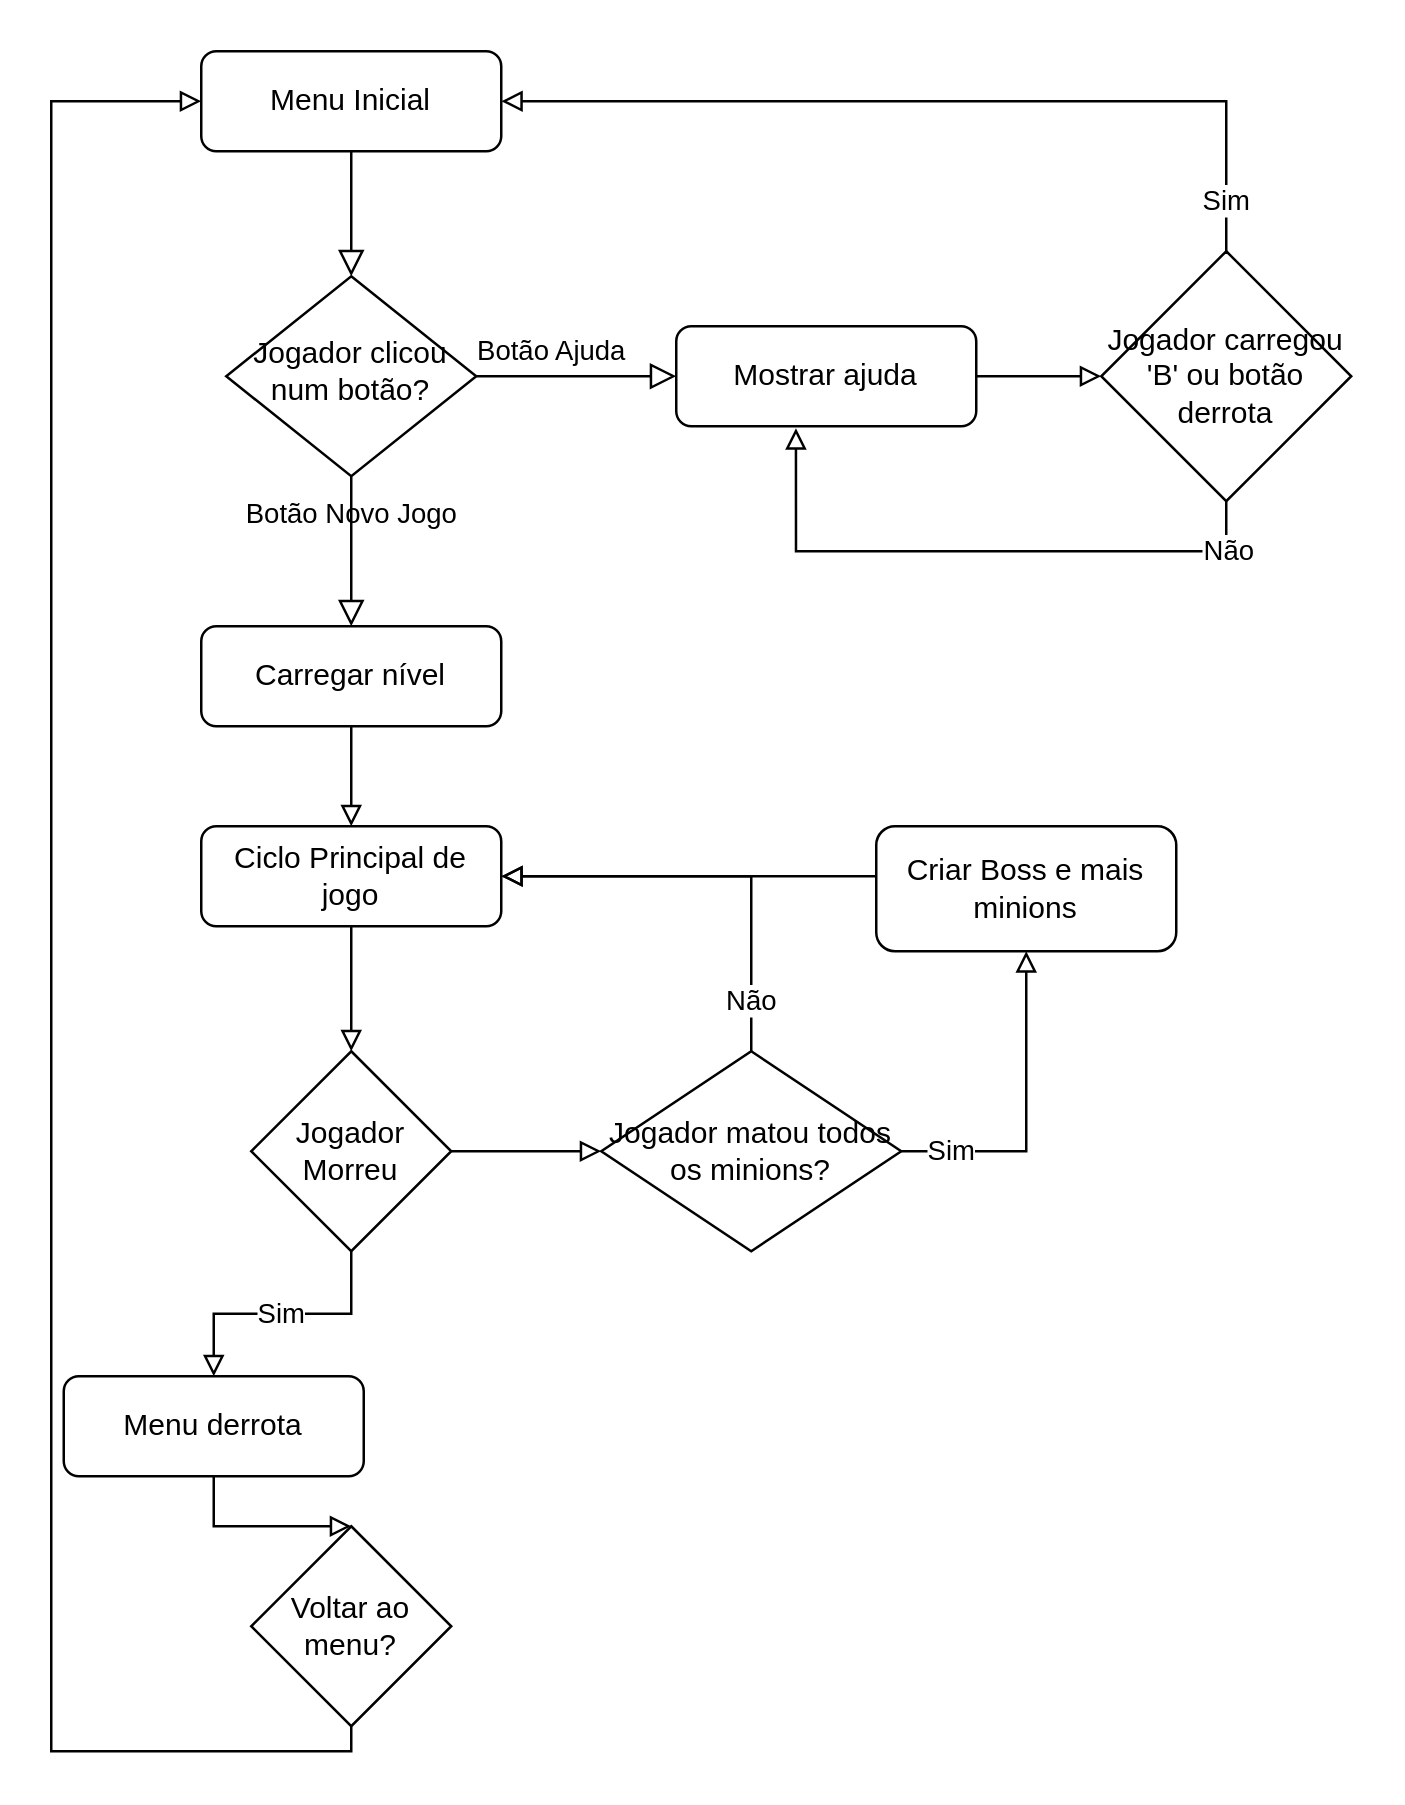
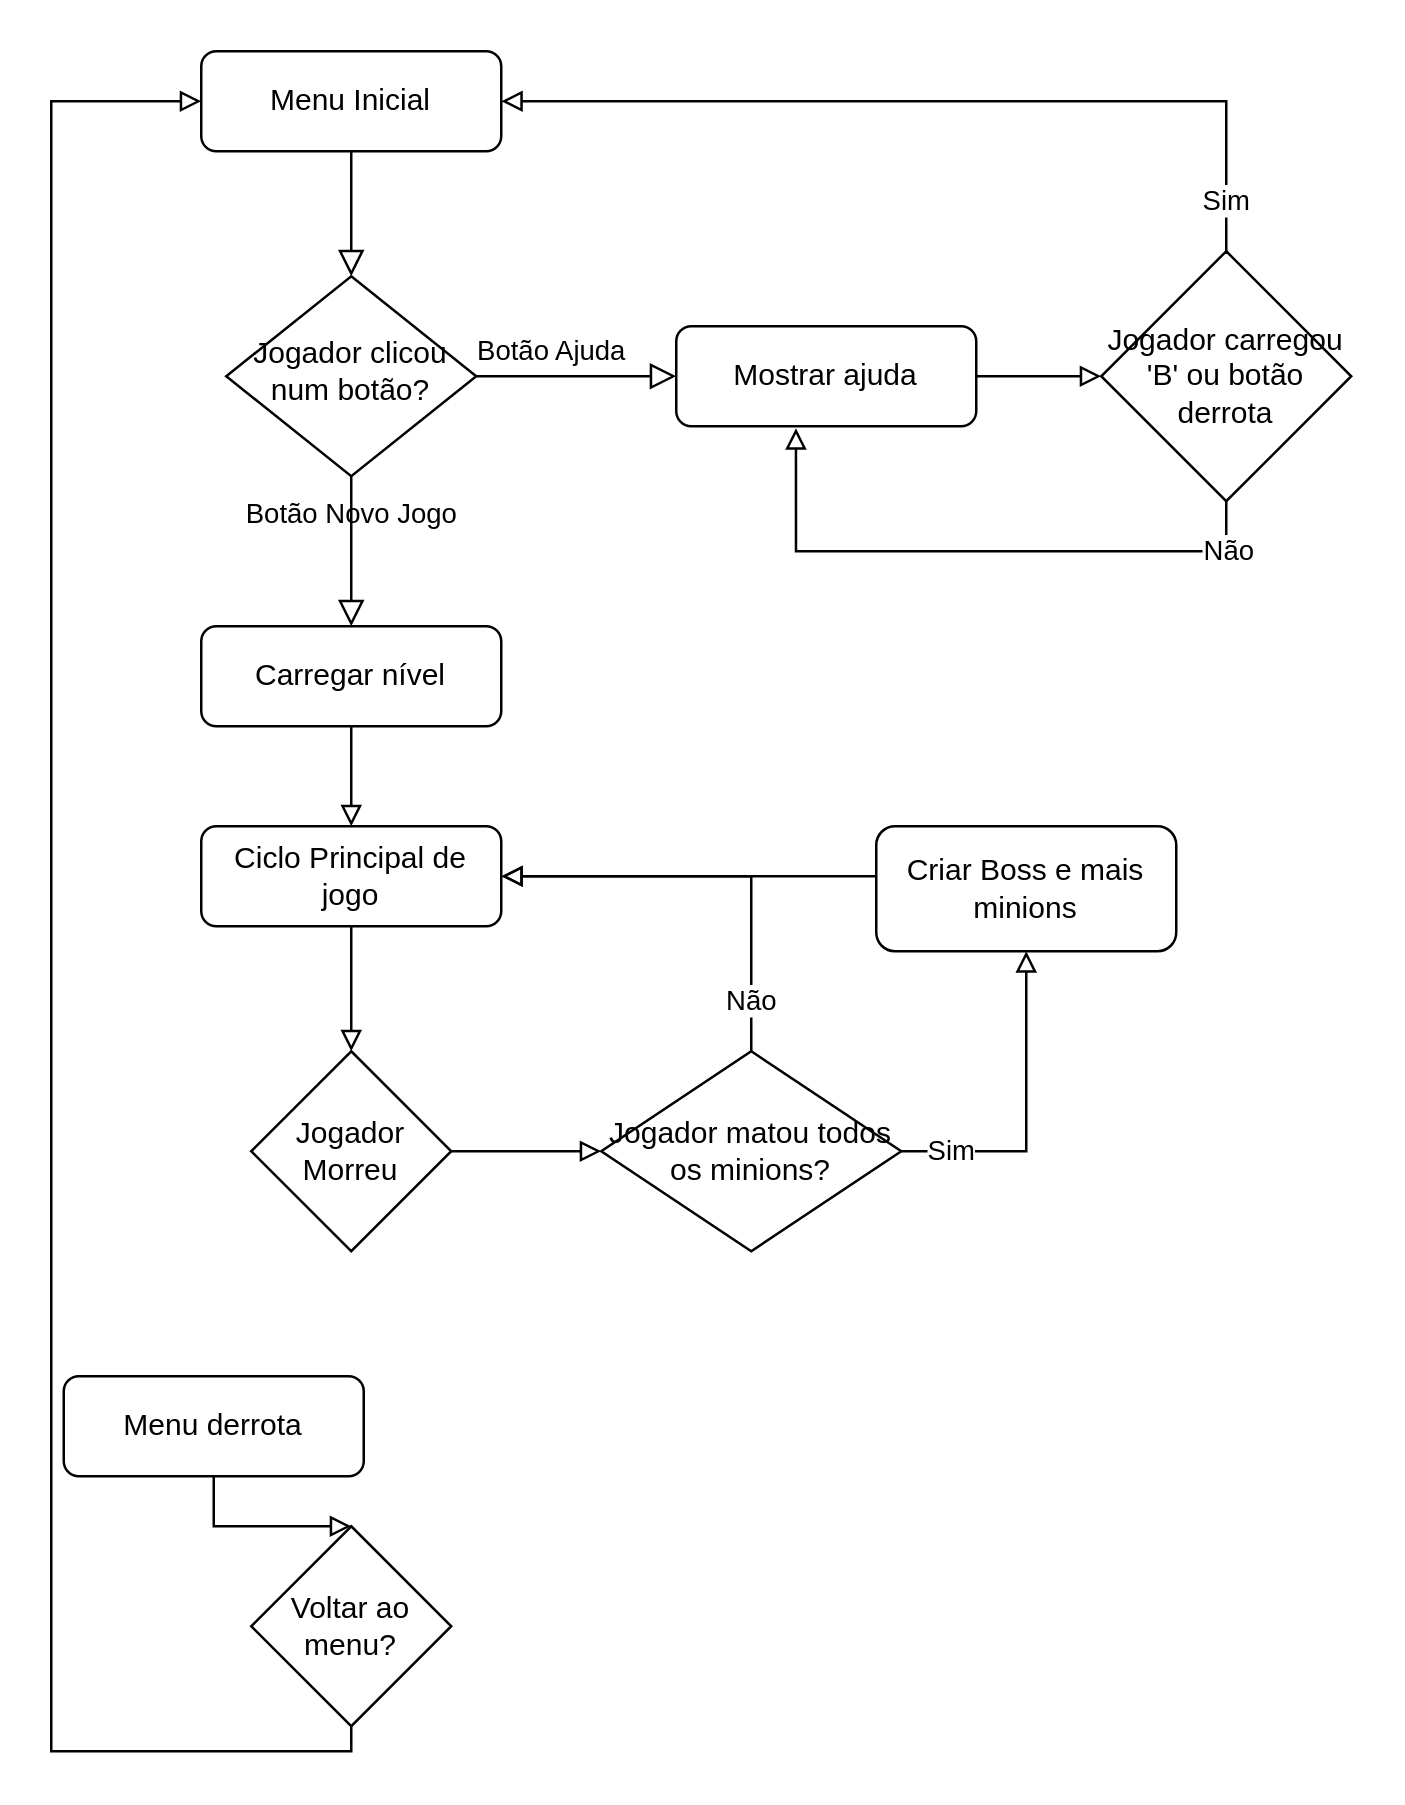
- <mxCell id="22" value="Sim" style="edgeStyle=orthogonalEdgeStyle;rounded=0;orthogonalLoop=1;jettySize=auto;html=1;endArrow=block;endFill=0;align=center;" edge="1" parent="1" source="24" target="17"><mxGeometry relative="1" as="geometry" /></mxCell>
